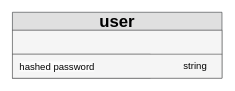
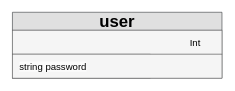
+ <mxCell id="7" value="&lt;font style=&quot;font-size: 16px;&quot;&gt;Int&lt;/font&gt;" style="text;html=1;align=center;verticalAlign=middle;resizable=0;points=[];autosize=1;strokeColor=none;fillColor=none;" vertex="1" parent="2"><mxGeometry x="285" y="35" width="40" height="30" as="geometry" /></mxCell>
- <mxCell id="6" value="&lt;span style=&quot;color: rgb(0, 0, 0); font-family: Helvetica; font-size: 16px; font-style: normal; font-variant-ligatures: normal; font-variant-caps: normal; font-weight: 400; letter-spacing: normal; orphans: 2; text-align: center; text-indent: 0px; text-transform: none; widows: 2; word-spacing: 0px; -webkit-text-stroke-width: 0px; white-space: normal; background-color: rgb(251, 251, 251); text-decoration-thickness: initial; text-decoration-style: initial; text-decoration-color: initial; display: inline !important; float: none;&quot;&gt;hashed password&lt;/span&gt;" style="text;whiteSpace=wrap;html=1;" vertex="1" parent="2"><mxGeometry x="10" y="75" width="140" height="30" as="geometry" /></mxCell>
+ <mxCell id="6" value="&lt;span style=&quot;color: rgb(0, 0, 0); font-family: Helvetica; font-size: 16px; font-style: normal; font-variant-ligatures: normal; font-variant-caps: normal; font-weight: 400; letter-spacing: normal; orphans: 2; text-align: center; text-indent: 0px; text-transform: none; widows: 2; word-spacing: 0px; -webkit-text-stroke-width: 0px; white-space: normal; background-color: rgb(251, 251, 251); text-decoration-thickness: initial; text-decoration-style: initial; text-decoration-color: initial; display: inline !important; float: none;&quot;&gt;string password&lt;/span&gt;" style="text;whiteSpace=wrap;html=1;" vertex="1" parent="2"><mxGeometry x="10" y="75" width="140" height="30" as="geometry" /></mxCell>
- <mxCell id="8" value="&lt;font style=&quot;font-size: 16px;&quot;&gt;string&lt;/font&gt;" style="text;html=1;align=center;verticalAlign=middle;resizable=0;points=[];autosize=1;strokeColor=none;fillColor=none;" vertex="1" parent="2"><mxGeometry x="275" y="75" width="60" height="30" as="geometry" /></mxCell>
